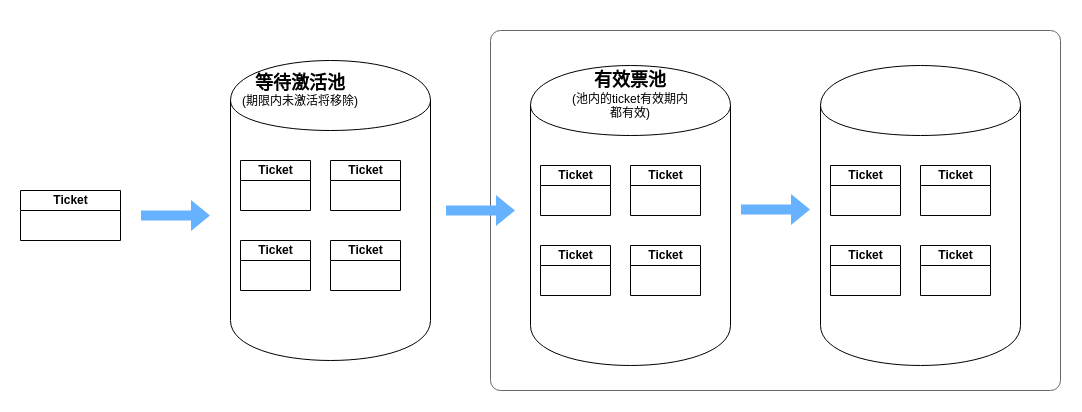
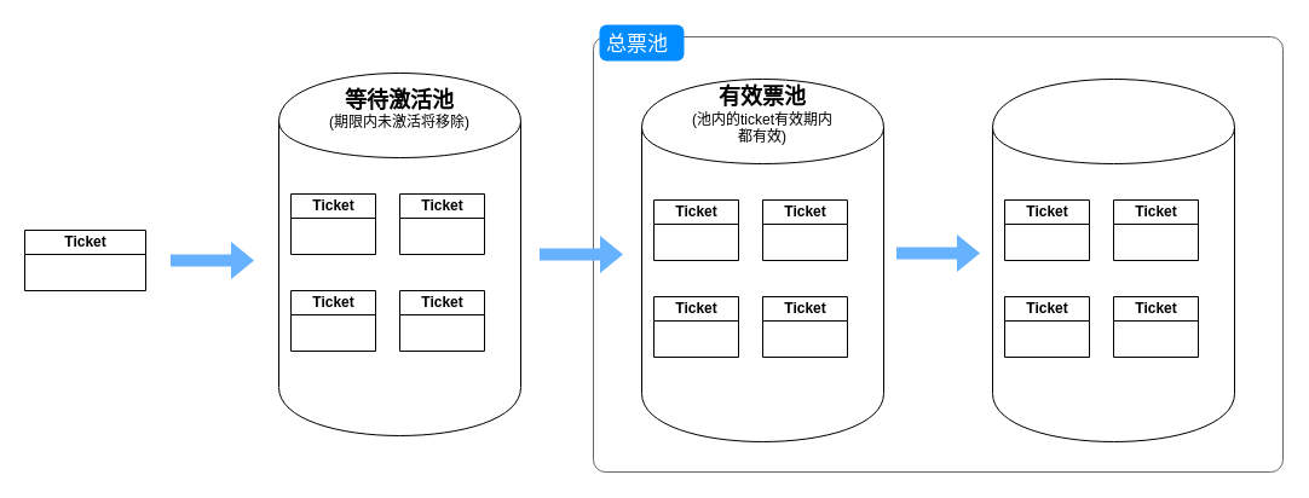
+ <mxCell id="3" value="总票池" style="shape=rect;strokeColor=none;fillColor=#008cff;strokeWidth=1;dashed=0;rounded=1;arcSize=20;fontColor=#ffffff;fontSize=17;spacing=2;spacingTop=-2;align=left;autosize=1;spacingLeft=4;resizeWidth=0;resizeHeight=0;perimeter=none;" vertex="1" parent="2"><mxGeometry x="5" width="70" height="30" as="geometry" /></mxCell>
- <mxCell id="7" value="&lt;font style=&quot;font-size: 18px&quot;&gt;&lt;b&gt;等待激活池&lt;/b&gt;&lt;/font&gt;&lt;br&gt;(期限内未激活将移除)" style="text;html=1;strokeColor=none;fillColor=none;align=center;verticalAlign=middle;whiteSpace=wrap;rounded=0;" vertex="1" parent="1"><mxGeometry x="240" y="80" width="120" height="20" as="geometry" /></mxCell>
+ <mxCell id="7" value="&lt;font style=&quot;font-size: 18px&quot;&gt;&lt;b&gt;等待激活池&lt;/b&gt;&lt;/font&gt;&lt;br&gt;(期限内未激活将移除)" style="text;html=1;strokeColor=none;fillColor=none;align=center;verticalAlign=middle;whiteSpace=wrap;rounded=0;" vertex="1" parent="1"><mxGeometry x="270" y="80" width="120" height="20" as="geometry" /></mxCell>
